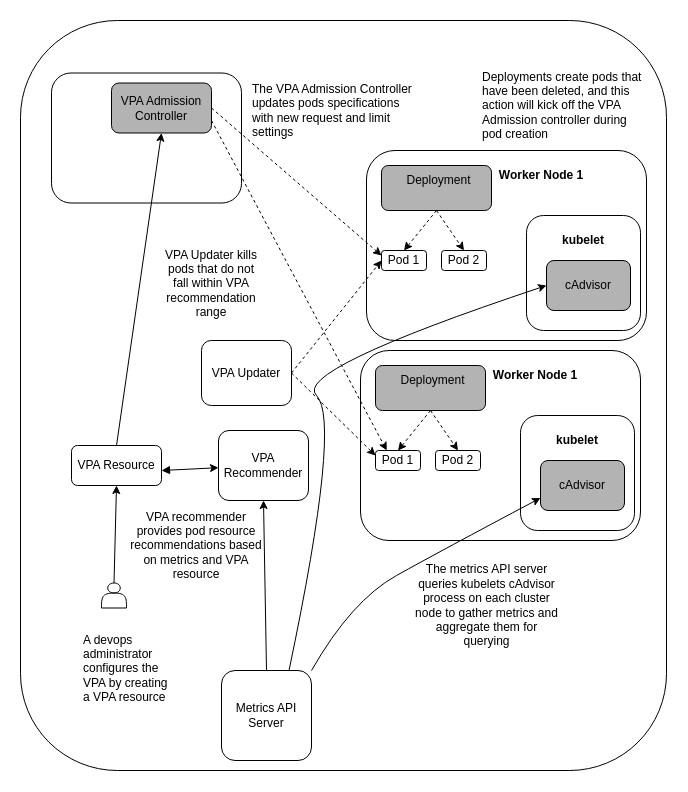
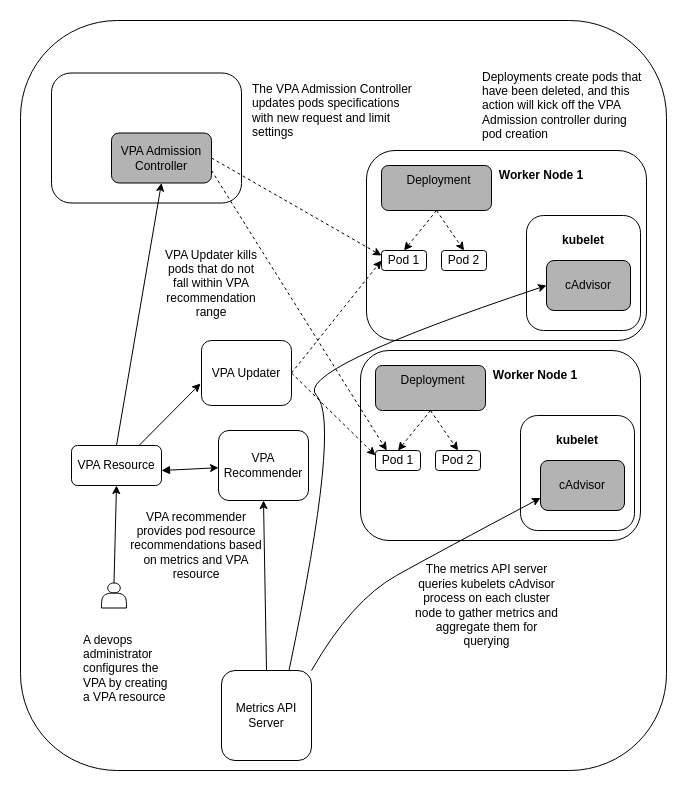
- <mxCell id="3" value="VPA Admission Controller" style="rounded=1;whiteSpace=wrap;html=1;fillColor=#B3B3B3;" vertex="1" parent="1"><mxGeometry x="111" y="82.5" width="100" height="50" as="geometry" /></mxCell>
+ <mxCell id="3" value="VPA Admission Controller" style="rounded=1;whiteSpace=wrap;html=1;fillColor=#B3B3B3;" vertex="1" parent="1"><mxGeometry x="111" y="132.5" width="100" height="50" as="geometry" /></mxCell>
+ <mxCell id="41" value="" style="endArrow=classic;html=1;rounded=0;exitX=0.75;exitY=0;exitDx=0;exitDy=0;entryX=-0.011;entryY=0.662;entryDx=0;entryDy=0;entryPerimeter=0;" edge="1" parent="1" source="21" target="40"><mxGeometry width="50" height="50" relative="1" as="geometry"><mxPoint x="181" y="380" as="sourcePoint" /><mxPoint x="231" y="330" as="targetPoint" /></mxGeometry></mxCell>
